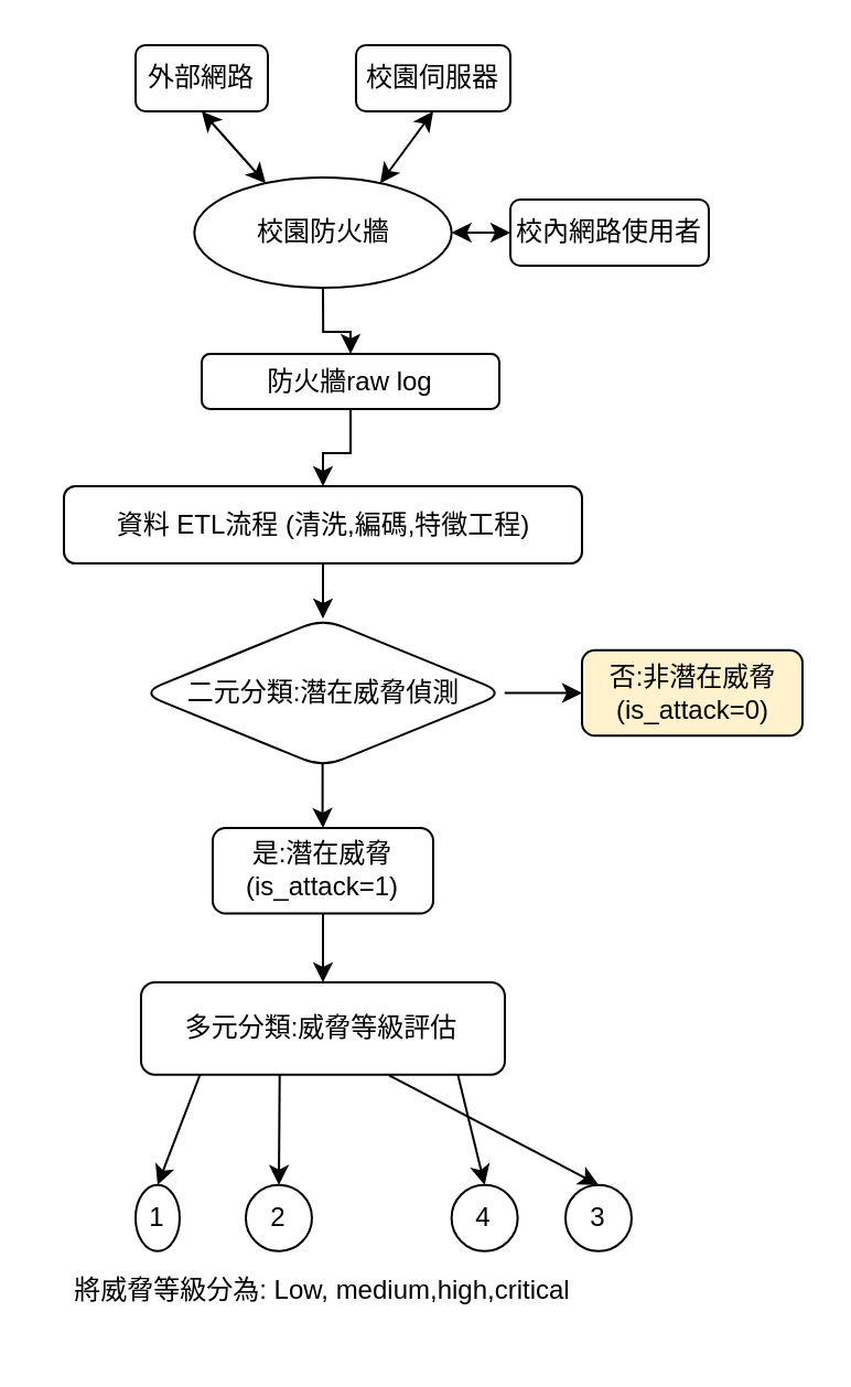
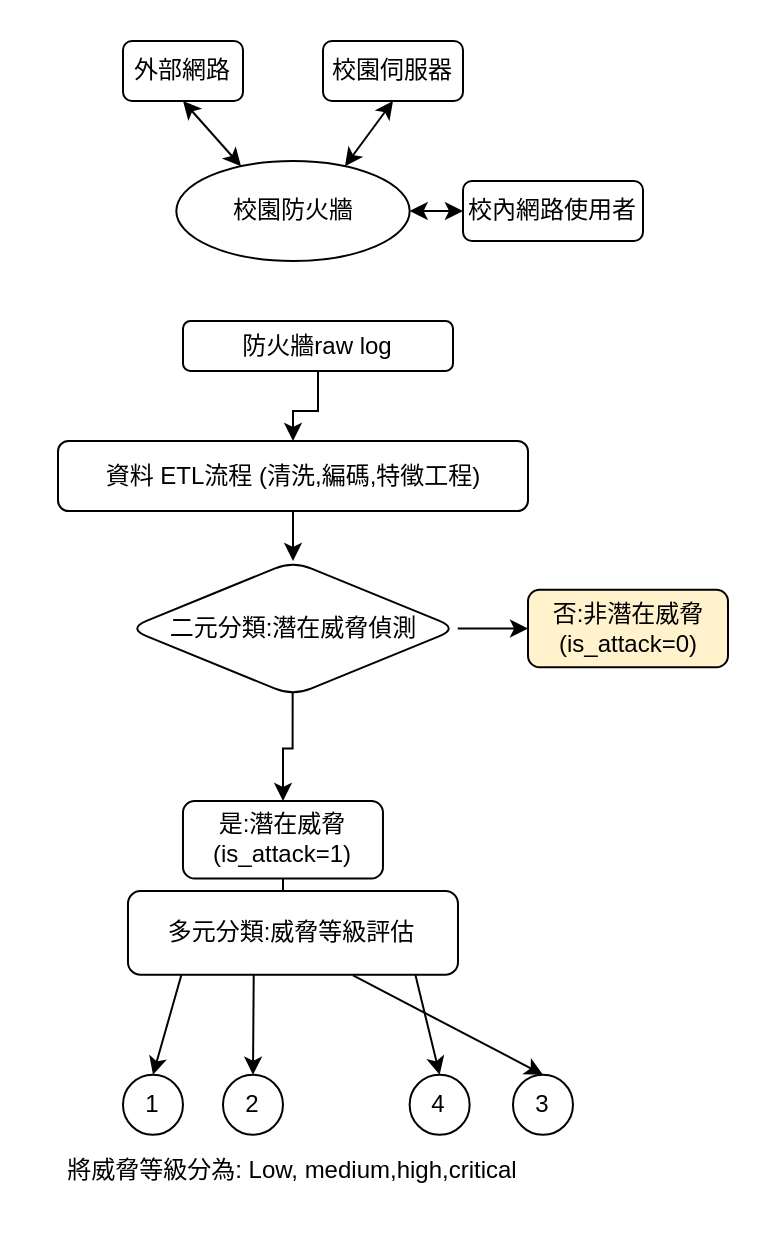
- <mxCell id="5" value="" style="edgeStyle=orthogonalEdgeStyle;rounded=0;orthogonalLoop=1;jettySize=auto;html=1;" edge="1" parent="1" source="6" target="12"><mxGeometry relative="1" as="geometry" /></mxCell>
- <mxCell id="20" value="是:潛在威脅 (is_attack=1)" style="rounded=1;whiteSpace=wrap;html=1;" vertex="1" parent="1"><mxGeometry x="95.99" y="375" width="100" height="38.75" as="geometry" /></mxCell>
+ <mxCell id="20" value="是:潛在威脅 (is_attack=1)" style="rounded=1;whiteSpace=wrap;html=1;" vertex="1" parent="1"><mxGeometry x="90.99" y="400" width="100" height="38.75" as="geometry" /></mxCell>
- <mxCell id="23" value="1" style="ellipse;whiteSpace=wrap;html=1;aspect=fixed;" vertex="1" parent="1"><mxGeometry x="60.99" y="536.87" width="20" height="30" as="geometry" /></mxCell>
+ <mxCell id="23" value="1" style="ellipse;whiteSpace=wrap;html=1;aspect=fixed;" vertex="1" parent="1"><mxGeometry x="60.99" y="536.87" width="30" height="30" as="geometry" /></mxCell>
